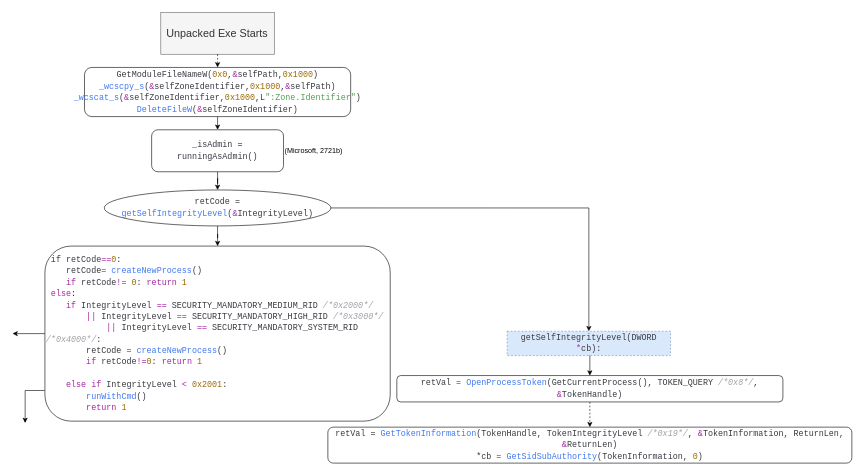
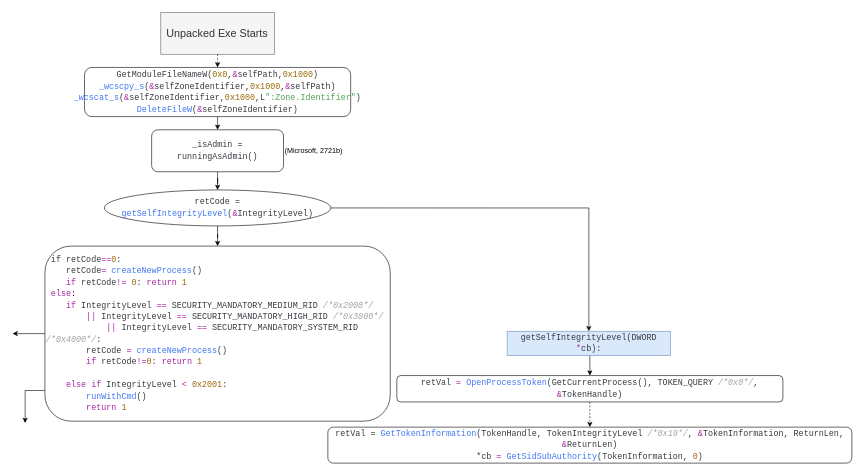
- <mxCell id="11" value="&lt;div style=&quot;color: rgb(56, 58, 66); font-family: Consolas, &amp;quot;Courier New&amp;quot;, monospace; font-size: 14px; line-height: 19px;&quot;&gt;getSelfIntegrityLevel(DWORD &lt;span style=&quot;color: rgb(166, 38, 164);&quot;&gt;*&lt;/span&gt;cb):&lt;/div&gt;" style="rounded=0;whiteSpace=wrap;html=1;fillColor=#dae8fc;strokeColor=#6c8ebf;dashed=1;" vertex="1" parent="1"><mxGeometry x="845" y="552" width="272.5" height="40.65" as="geometry" /></mxCell>
+ <mxCell id="11" value="&lt;div style=&quot;color: rgb(56, 58, 66); font-family: Consolas, &amp;quot;Courier New&amp;quot;, monospace; font-size: 14px; line-height: 19px;&quot;&gt;getSelfIntegrityLevel(DWORD &lt;span style=&quot;color: rgb(166, 38, 164);&quot;&gt;*&lt;/span&gt;cb):&lt;/div&gt;" style="rounded=0;whiteSpace=wrap;html=1;fillColor=#dae8fc;strokeColor=#6c8ebf;" vertex="1" parent="1"><mxGeometry x="845" y="552" width="272.5" height="40.65" as="geometry" /></mxCell>
